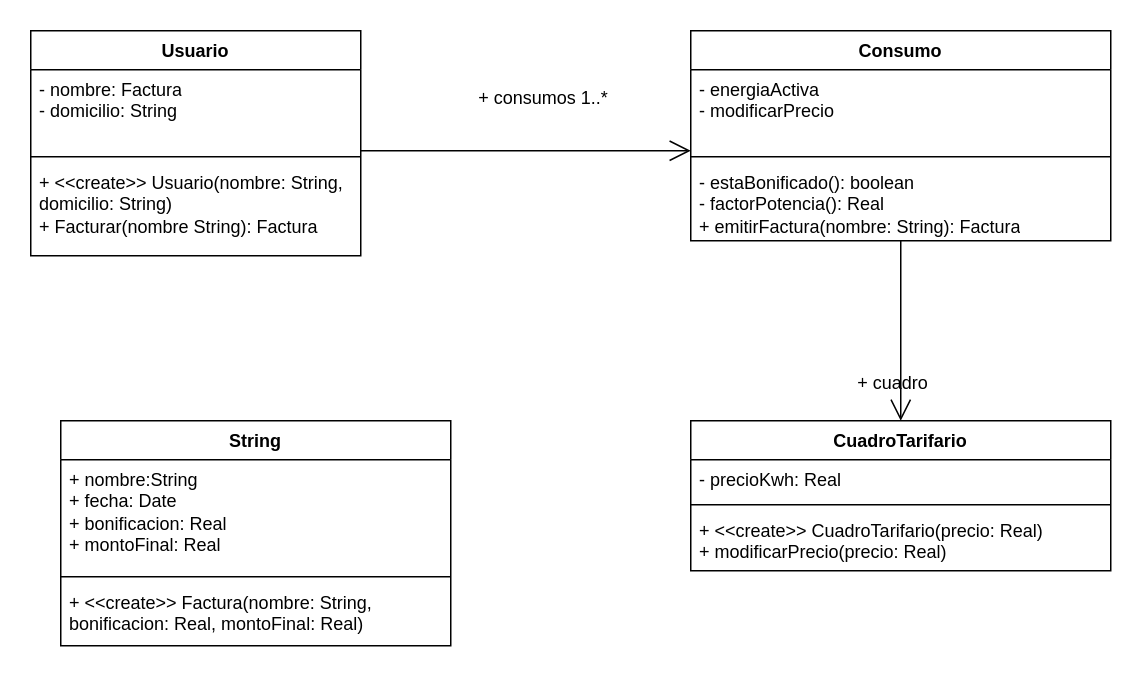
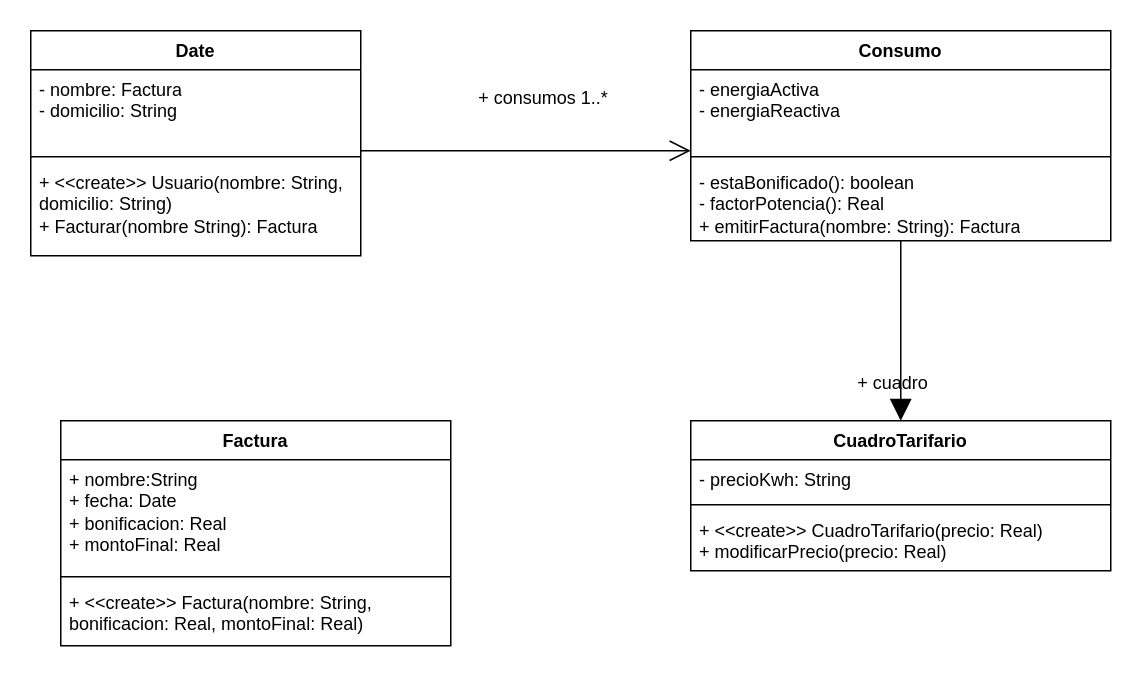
- <mxCell id="2" value="Usuario" style="swimlane;fontStyle=1;align=center;verticalAlign=top;childLayout=stackLayout;horizontal=1;startSize=26;horizontalStack=0;resizeParent=1;resizeParentMax=0;resizeLast=0;collapsible=1;marginBottom=0;whiteSpace=wrap;html=1;" vertex="1" parent="1"><mxGeometry x="20" y="20" width="220" height="150" as="geometry" /></mxCell>
+ <mxCell id="2" value="Date" style="swimlane;fontStyle=1;align=center;verticalAlign=top;childLayout=stackLayout;horizontal=1;startSize=26;horizontalStack=0;resizeParent=1;resizeParentMax=0;resizeLast=0;collapsible=1;marginBottom=0;whiteSpace=wrap;html=1;" vertex="1" parent="1"><mxGeometry x="20" y="20" width="220" height="150" as="geometry" /></mxCell>
- <mxCell id="7" value="- energiaActiva&lt;br&gt;- modificarPrecio&lt;br&gt;" style="text;strokeColor=none;fillColor=none;align=left;verticalAlign=top;spacingLeft=4;spacingRight=4;overflow=hidden;rotatable=0;points=[[0,0.5],[1,0.5]];portConstraint=eastwest;whiteSpace=wrap;html=1;" vertex="1" parent="6"><mxGeometry y="26" width="280" height="54" as="geometry" /></mxCell>
+ <mxCell id="7" value="- energiaActiva&lt;br&gt;- energiaReactiva&lt;br&gt;" style="text;strokeColor=none;fillColor=none;align=left;verticalAlign=top;spacingLeft=4;spacingRight=4;overflow=hidden;rotatable=0;points=[[0,0.5],[1,0.5]];portConstraint=eastwest;whiteSpace=wrap;html=1;" vertex="1" parent="6"><mxGeometry y="26" width="280" height="54" as="geometry" /></mxCell>
- <mxCell id="20" value="" style="endArrow=open;endFill=1;endSize=12;html=1;rounded=0;" edge="1" parent="1" source="6" target="14"><mxGeometry width="160" relative="1" as="geometry"><mxPoint x="590" y="210" as="sourcePoint" /><mxPoint x="590" y="250" as="targetPoint" /></mxGeometry></mxCell>
+ <mxCell id="20" value="" style="endArrow=block;endFill=1;endSize=12;html=1;rounded=0;" edge="1" parent="1" source="6" target="14"><mxGeometry width="160" relative="1" as="geometry"><mxPoint x="590" y="210" as="sourcePoint" /><mxPoint x="590" y="250" as="targetPoint" /></mxGeometry></mxCell>
- <mxCell id="10" value="String" style="swimlane;fontStyle=1;align=center;verticalAlign=top;childLayout=stackLayout;horizontal=1;startSize=26;horizontalStack=0;resizeParent=1;resizeParentMax=0;resizeLast=0;collapsible=1;marginBottom=0;whiteSpace=wrap;html=1;" vertex="1" parent="1"><mxGeometry x="40" y="280" width="260" height="150" as="geometry" /></mxCell>
+ <mxCell id="10" value="Factura" style="swimlane;fontStyle=1;align=center;verticalAlign=top;childLayout=stackLayout;horizontal=1;startSize=26;horizontalStack=0;resizeParent=1;resizeParentMax=0;resizeLast=0;collapsible=1;marginBottom=0;whiteSpace=wrap;html=1;" vertex="1" parent="1"><mxGeometry x="40" y="280" width="260" height="150" as="geometry" /></mxCell>
- <mxCell id="15" value="- precioKwh: Real" style="text;strokeColor=none;fillColor=none;align=left;verticalAlign=top;spacingLeft=4;spacingRight=4;overflow=hidden;rotatable=0;points=[[0,0.5],[1,0.5]];portConstraint=eastwest;whiteSpace=wrap;html=1;" vertex="1" parent="14"><mxGeometry y="26" width="280" height="26" as="geometry" /></mxCell>
+ <mxCell id="15" value="- precioKwh: String" style="text;strokeColor=none;fillColor=none;align=left;verticalAlign=top;spacingLeft=4;spacingRight=4;overflow=hidden;rotatable=0;points=[[0,0.5],[1,0.5]];portConstraint=eastwest;whiteSpace=wrap;html=1;" vertex="1" parent="14"><mxGeometry y="26" width="280" height="26" as="geometry" /></mxCell>
